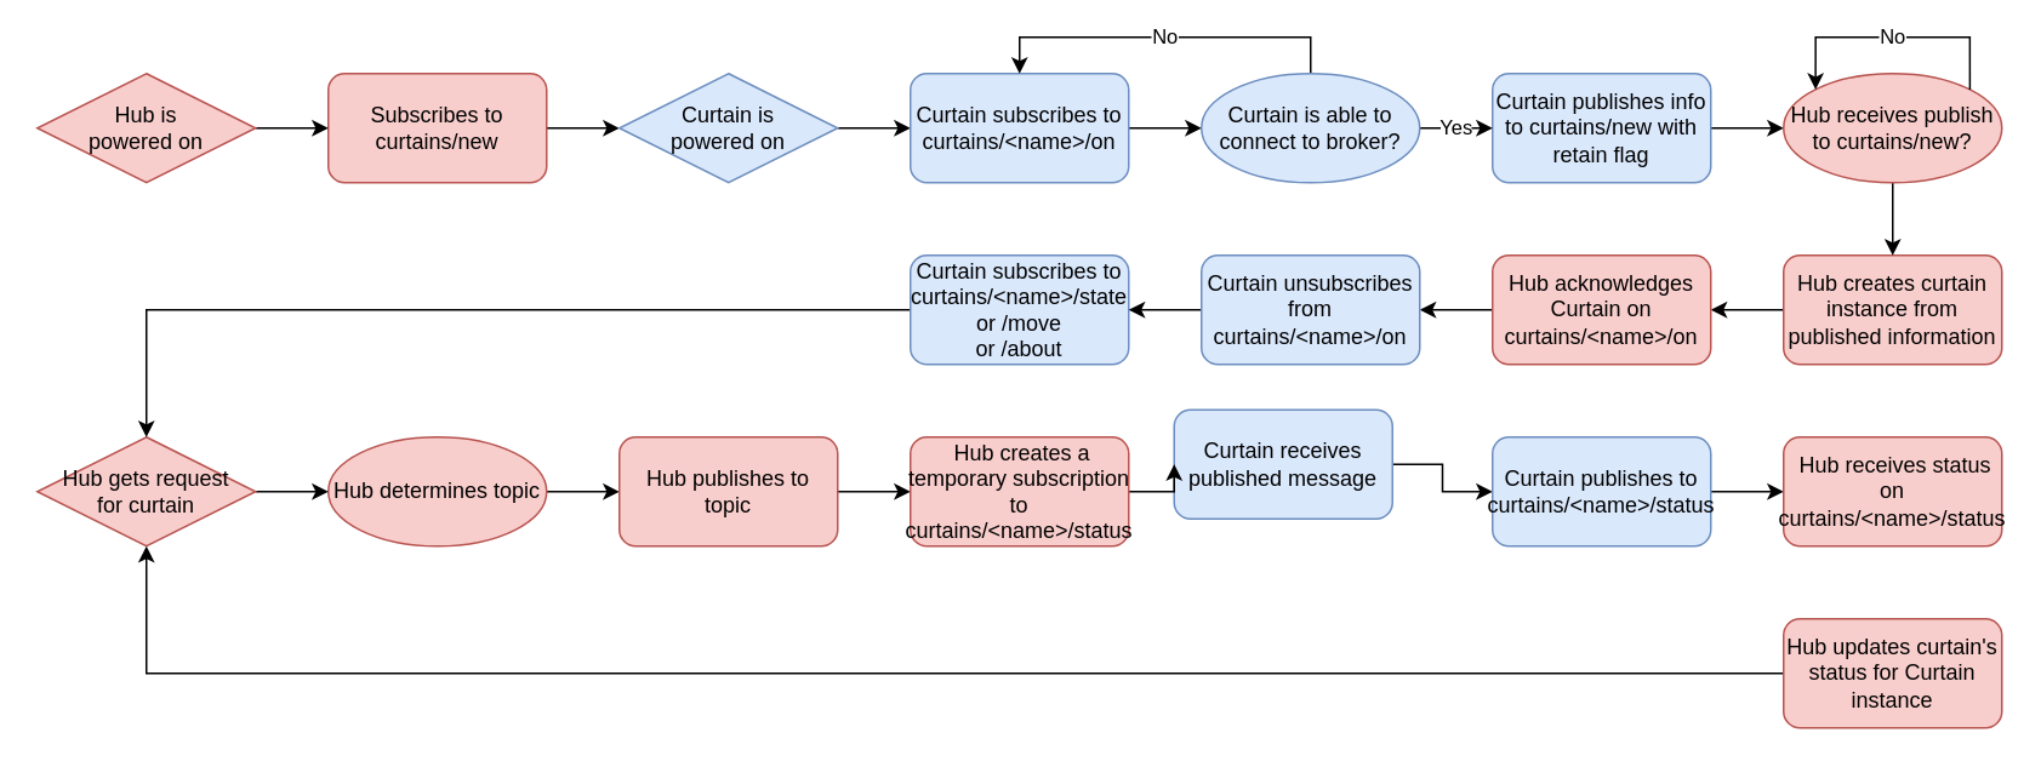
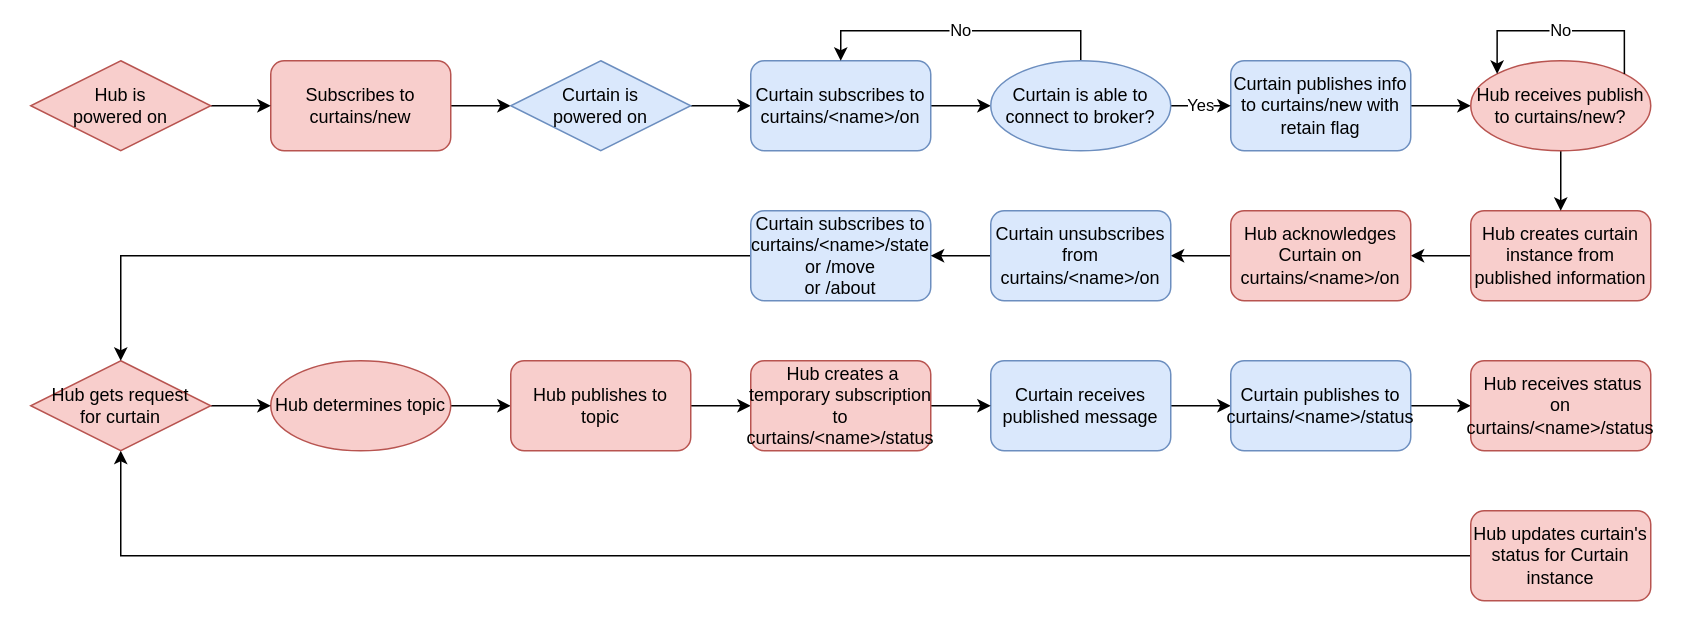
- <mxCell id="17" value="Curtain receives published message" style="rounded=1;whiteSpace=wrap;html=1;fillColor=#dae8fc;strokeColor=#6c8ebf;" vertex="1" parent="1"><mxGeometry x="645" y="225" width="120" height="60" as="geometry" /></mxCell>
+ <mxCell id="17" value="Curtain receives published message" style="rounded=1;whiteSpace=wrap;html=1;fillColor=#dae8fc;strokeColor=#6c8ebf;" vertex="1" parent="1"><mxGeometry x="660" y="240" width="120" height="60" as="geometry" /></mxCell>
